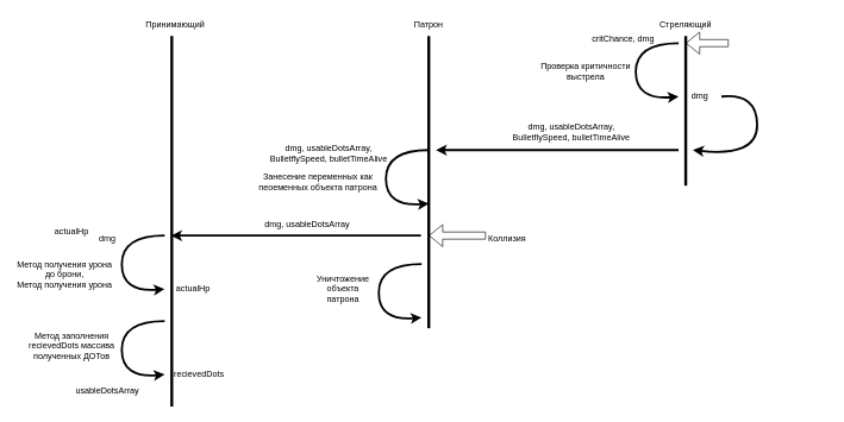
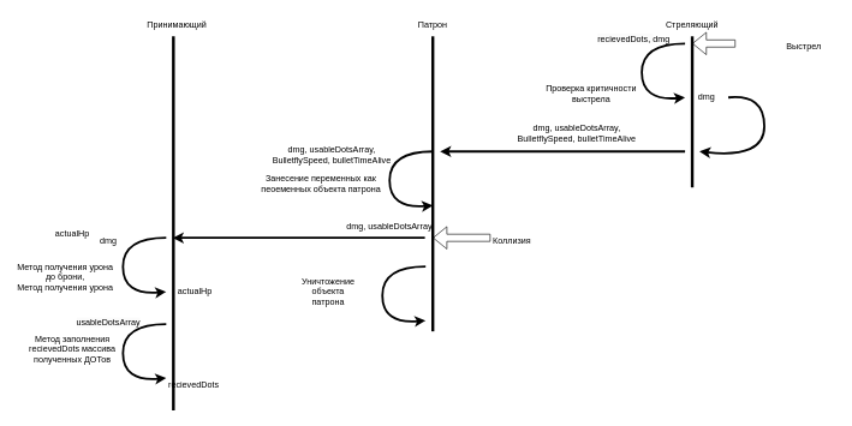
- <mxCell id="12" value="&lt;span style=&quot;color: rgb(0, 0, 0); font-family: Helvetica; font-size: 12px; font-style: normal; font-variant-ligatures: normal; font-variant-caps: normal; font-weight: 400; letter-spacing: normal; orphans: 2; text-align: center; text-indent: 0px; text-transform: none; widows: 2; word-spacing: 0px; -webkit-text-stroke-width: 0px; white-space: normal; background-color: rgb(251, 251, 251); text-decoration-thickness: initial; text-decoration-style: initial; text-decoration-color: initial; display: inline !important; float: none;&quot;&gt;critChance,&amp;nbsp;&lt;/span&gt;&lt;span style=&quot;text-align: center;&quot;&gt;dmg&lt;/span&gt;" style="text;whiteSpace=wrap;html=1;" vertex="1" parent="1"><mxGeometry x="827" y="40" width="90" height="40" as="geometry" /></mxCell>
+ <mxCell id="12" value="&lt;span style=&quot;color: rgb(0, 0, 0); font-family: Helvetica; font-size: 12px; font-style: normal; font-variant-ligatures: normal; font-variant-caps: normal; font-weight: 400; letter-spacing: normal; orphans: 2; text-align: center; text-indent: 0px; text-transform: none; widows: 2; word-spacing: 0px; -webkit-text-stroke-width: 0px; white-space: normal; background-color: rgb(251, 251, 251); text-decoration-thickness: initial; text-decoration-style: initial; text-decoration-color: initial; display: inline !important; float: none;&quot;&gt;recievedDots,&amp;nbsp;&lt;/span&gt;&lt;span style=&quot;text-align: center;&quot;&gt;dmg&lt;/span&gt;" style="text;whiteSpace=wrap;html=1;" vertex="1" parent="1"><mxGeometry x="827" y="40" width="90" height="40" as="geometry" /></mxCell>
+ <mxCell id="9" value="Выстрел" style="text;html=1;align=center;verticalAlign=middle;whiteSpace=wrap;rounded=0;" vertex="1" parent="1"><mxGeometry x="1070" y="50" width="90" height="30" as="geometry" /></mxCell>
- <mxCell id="16" value="Проверка критичности выстрела" style="text;html=1;align=center;verticalAlign=middle;whiteSpace=wrap;rounded=0;" vertex="1" parent="1"><mxGeometry x="740" y="85" width="160" height="30" as="geometry" /></mxCell>
+ <mxCell id="16" value="Проверка критичности выстрела" style="text;html=1;align=center;verticalAlign=middle;whiteSpace=wrap;rounded=0;" vertex="1" parent="1"><mxGeometry x="740" y="115" width="160" height="30" as="geometry" /></mxCell>
- <mxCell id="23" value="dmg, usableDotsArray" style="text;html=1;align=center;verticalAlign=middle;whiteSpace=wrap;rounded=0;" vertex="1" parent="1"><mxGeometry x="330" y="300" width="200" height="30" as="geometry" /></mxCell>
+ <mxCell id="23" value="dmg, usableDotsArray" style="text;html=1;align=center;verticalAlign=middle;whiteSpace=wrap;rounded=0;" vertex="1" parent="1"><mxGeometry x="440" y="300" width="200" height="30" as="geometry" /></mxCell>
- <mxCell id="26" value="Уничтожение объекта патрона" style="text;html=1;align=center;verticalAlign=middle;whiteSpace=wrap;rounded=0;" vertex="1" parent="1"><mxGeometry x="450" y="390" width="60" height="30" as="geometry" /></mxCell>
+ <mxCell id="26" value="Уничтожение объекта патрона" style="text;html=1;align=center;verticalAlign=middle;whiteSpace=wrap;rounded=0;" vertex="1" parent="1"><mxGeometry x="425" y="390" width="60" height="30" as="geometry" /></mxCell>
- <mxCell id="33" value="recievedDots&amp;nbsp;" style="text;html=1;align=center;verticalAlign=middle;whiteSpace=wrap;rounded=0;" vertex="1" parent="1"><mxGeometry x="250" y="510" width="60" height="30" as="geometry" /></mxCell>
+ <mxCell id="33" value="recievedDots&amp;nbsp;" style="text;html=1;align=center;verticalAlign=middle;whiteSpace=wrap;rounded=0;" vertex="1" parent="1"><mxGeometry x="240" y="520" width="60" height="30" as="geometry" /></mxCell>
- <mxCell id="34" value="&#10;&lt;span style=&quot;color: rgb(0, 0, 0); font-family: Helvetica; font-size: 12px; font-style: normal; font-variant-ligatures: normal; font-variant-caps: normal; font-weight: 400; letter-spacing: normal; orphans: 2; text-align: center; text-indent: 0px; text-transform: none; widows: 2; word-spacing: 0px; -webkit-text-stroke-width: 0px; white-space: normal; background-color: rgb(251, 251, 251); text-decoration-thickness: initial; text-decoration-style: initial; text-decoration-color: initial; display: inline !important; float: none;&quot;&gt;usableDotsArray&lt;/span&gt;&#10;&#10;" style="text;html=1;align=center;verticalAlign=middle;whiteSpace=wrap;rounded=0;" vertex="1" parent="1"><mxGeometry x="120" y="540" width="60" height="30" as="geometry" /></mxCell>
+ <mxCell id="34" value="&#10;&lt;span style=&quot;color: rgb(0, 0, 0); font-family: Helvetica; font-size: 12px; font-style: normal; font-variant-ligatures: normal; font-variant-caps: normal; font-weight: 400; letter-spacing: normal; orphans: 2; text-align: center; text-indent: 0px; text-transform: none; widows: 2; word-spacing: 0px; -webkit-text-stroke-width: 0px; white-space: normal; background-color: rgb(251, 251, 251); text-decoration-thickness: initial; text-decoration-style: initial; text-decoration-color: initial; display: inline !important; float: none;&quot;&gt;usableDotsArray&lt;/span&gt;&#10;&#10;" style="text;html=1;align=center;verticalAlign=middle;whiteSpace=wrap;rounded=0;" vertex="1" parent="1"><mxGeometry x="120" y="440" width="60" height="30" as="geometry" /></mxCell>
